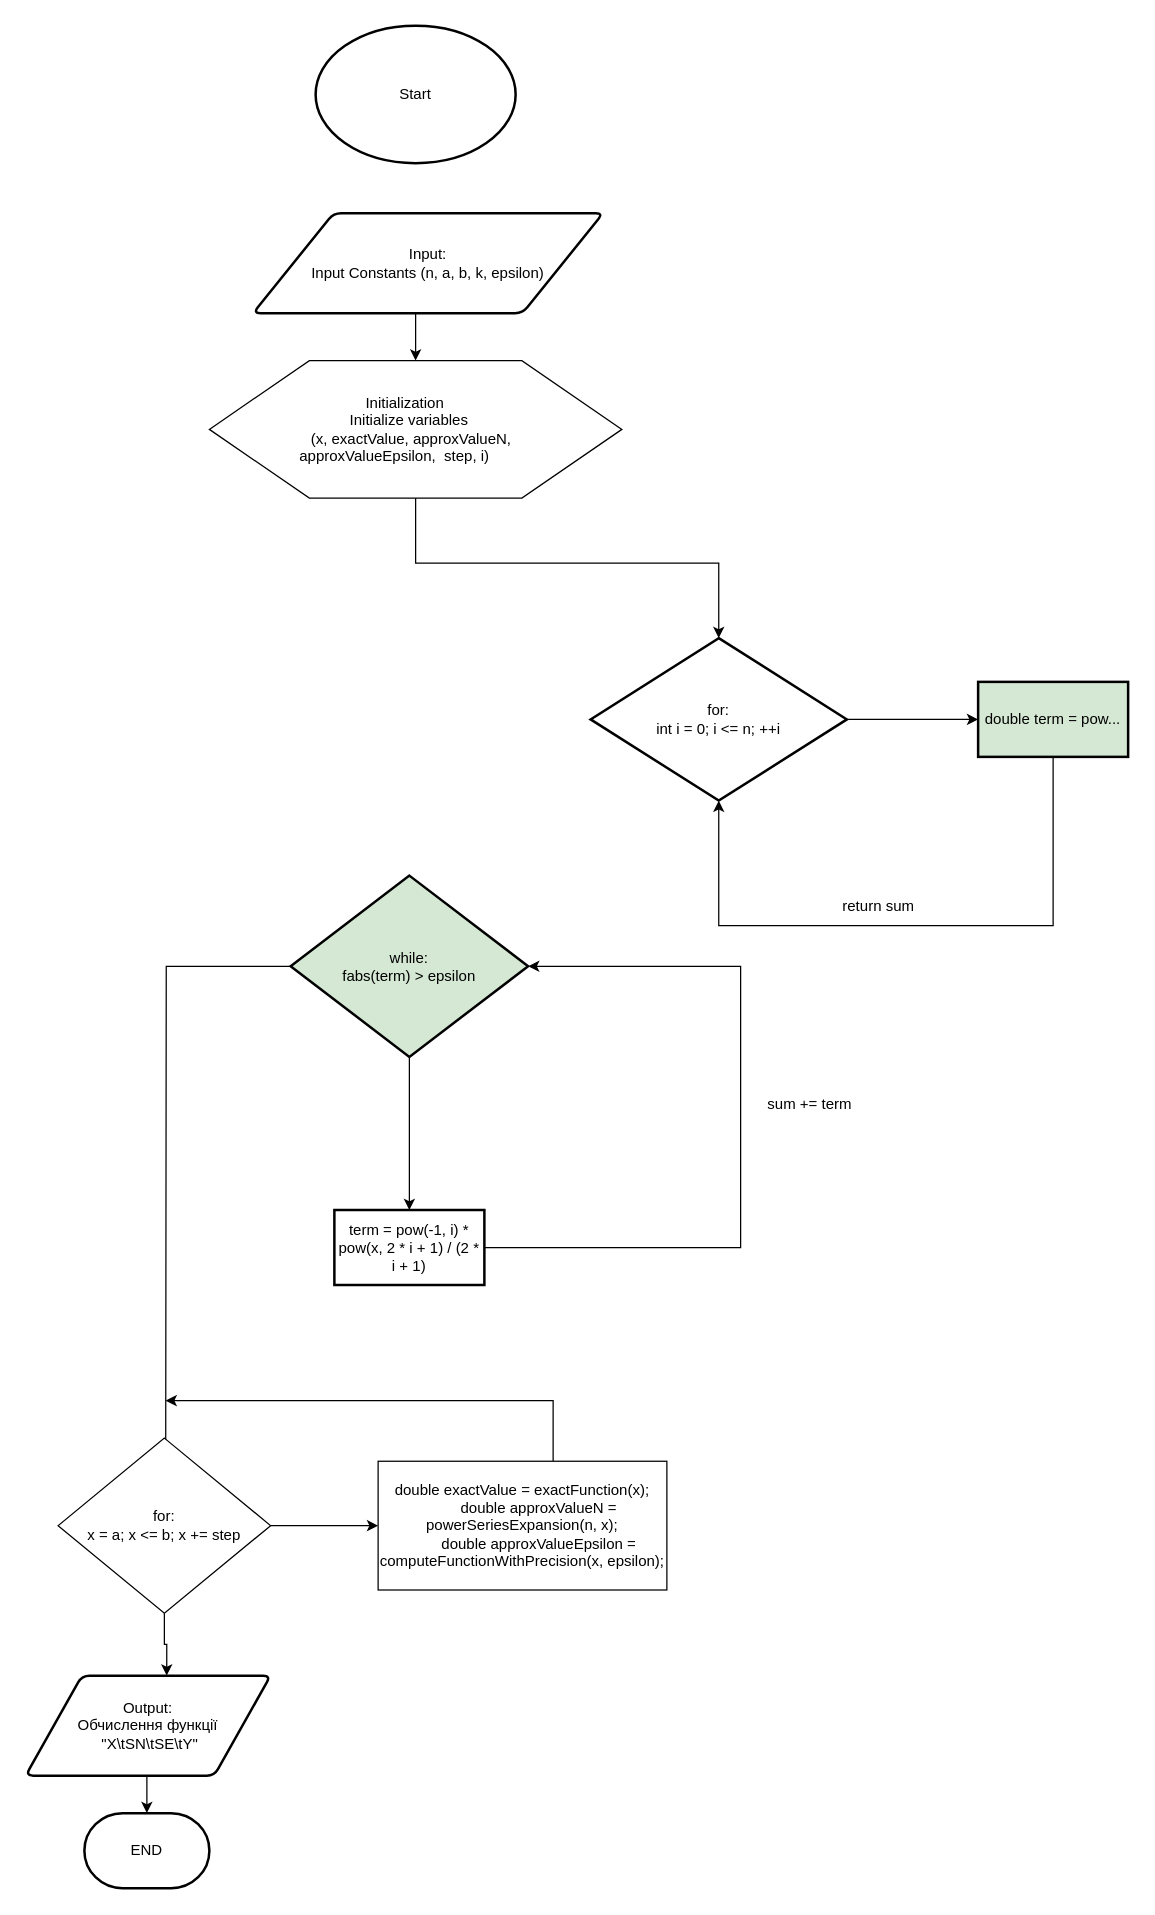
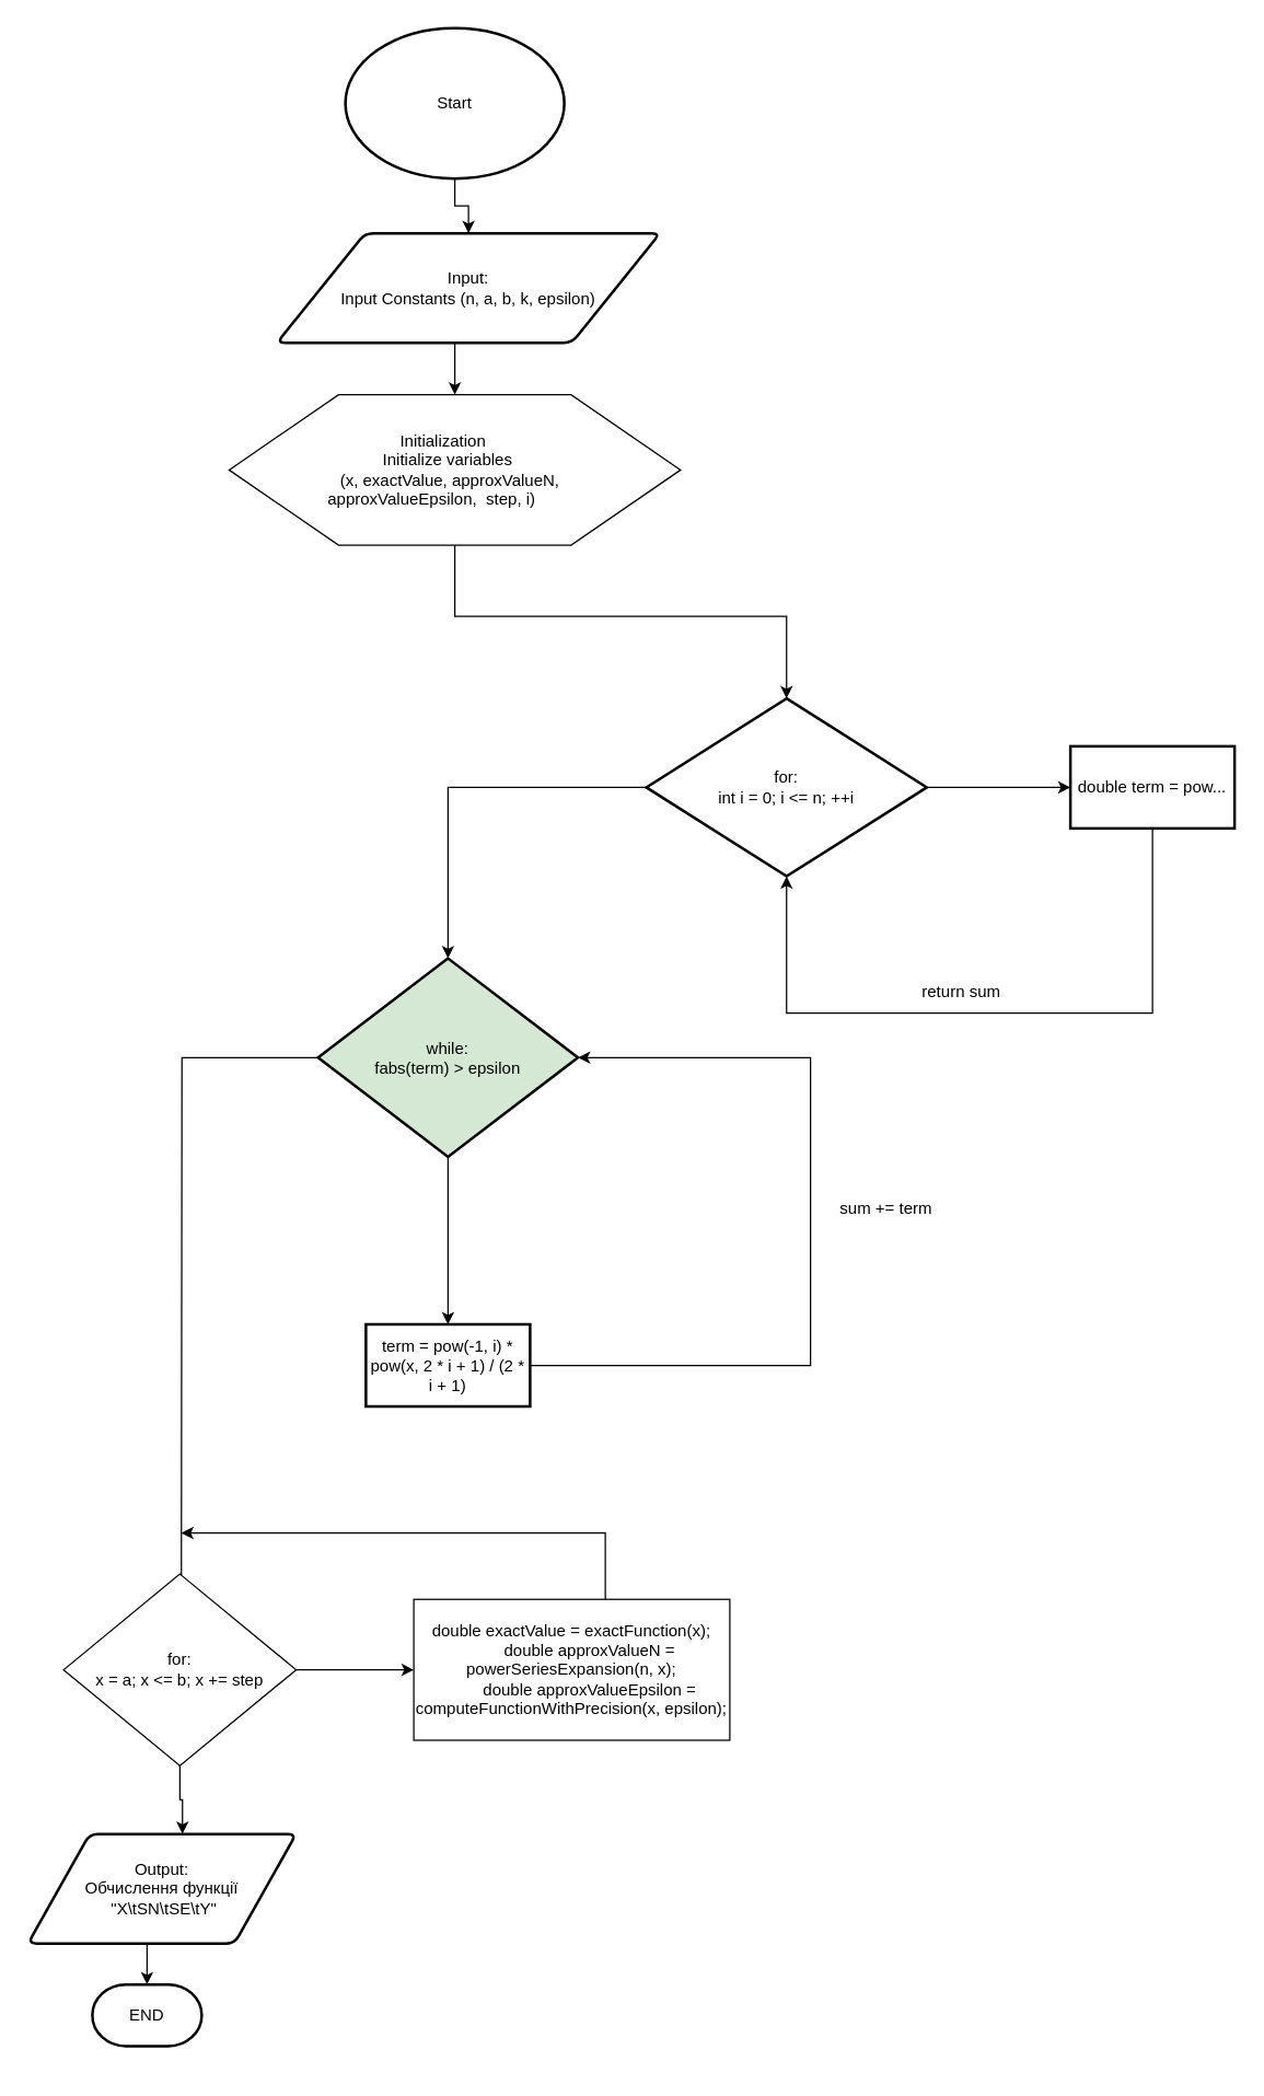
+ <mxCell id="2" style="edgeStyle=orthogonalEdgeStyle;rounded=0;orthogonalLoop=1;jettySize=auto;html=1;exitX=0.5;exitY=1;exitDx=0;exitDy=0;exitPerimeter=0;entryX=0.5;entryY=0;entryDx=0;entryDy=0;" parent="1" source="3" target="5" edge="1"><mxGeometry relative="1" as="geometry" /></mxCell>
+ <mxCell id="8" value="" style="edgeStyle=orthogonalEdgeStyle;rounded=0;orthogonalLoop=1;jettySize=auto;html=1;" parent="1" source="9" target="14" edge="1"><mxGeometry relative="1" as="geometry" /></mxCell>
- <mxCell id="10" value="double term = pow..." style="whiteSpace=wrap;html=1;strokeWidth=2;fillColor=#d5e8d4;" parent="1" vertex="1"><mxGeometry x="782" y="545" width="120" height="60" as="geometry" /></mxCell>
+ <mxCell id="10" value="double term = pow..." style="whiteSpace=wrap;html=1;strokeWidth=2;" parent="1" vertex="1"><mxGeometry x="782" y="545" width="120" height="60" as="geometry" /></mxCell>
- <mxCell id="26" value="END" style="strokeWidth=2;html=1;shape=mxgraph.flowchart.terminator;whiteSpace=wrap;" vertex="1" parent="1"><mxGeometry x="67" y="1450" width="100" height="60" as="geometry" /></mxCell>
+ <mxCell id="26" value="END" style="strokeWidth=2;html=1;shape=mxgraph.flowchart.terminator;whiteSpace=wrap;" vertex="1" parent="1"><mxGeometry x="67" y="1450" width="80" height="45" as="geometry" /></mxCell>
